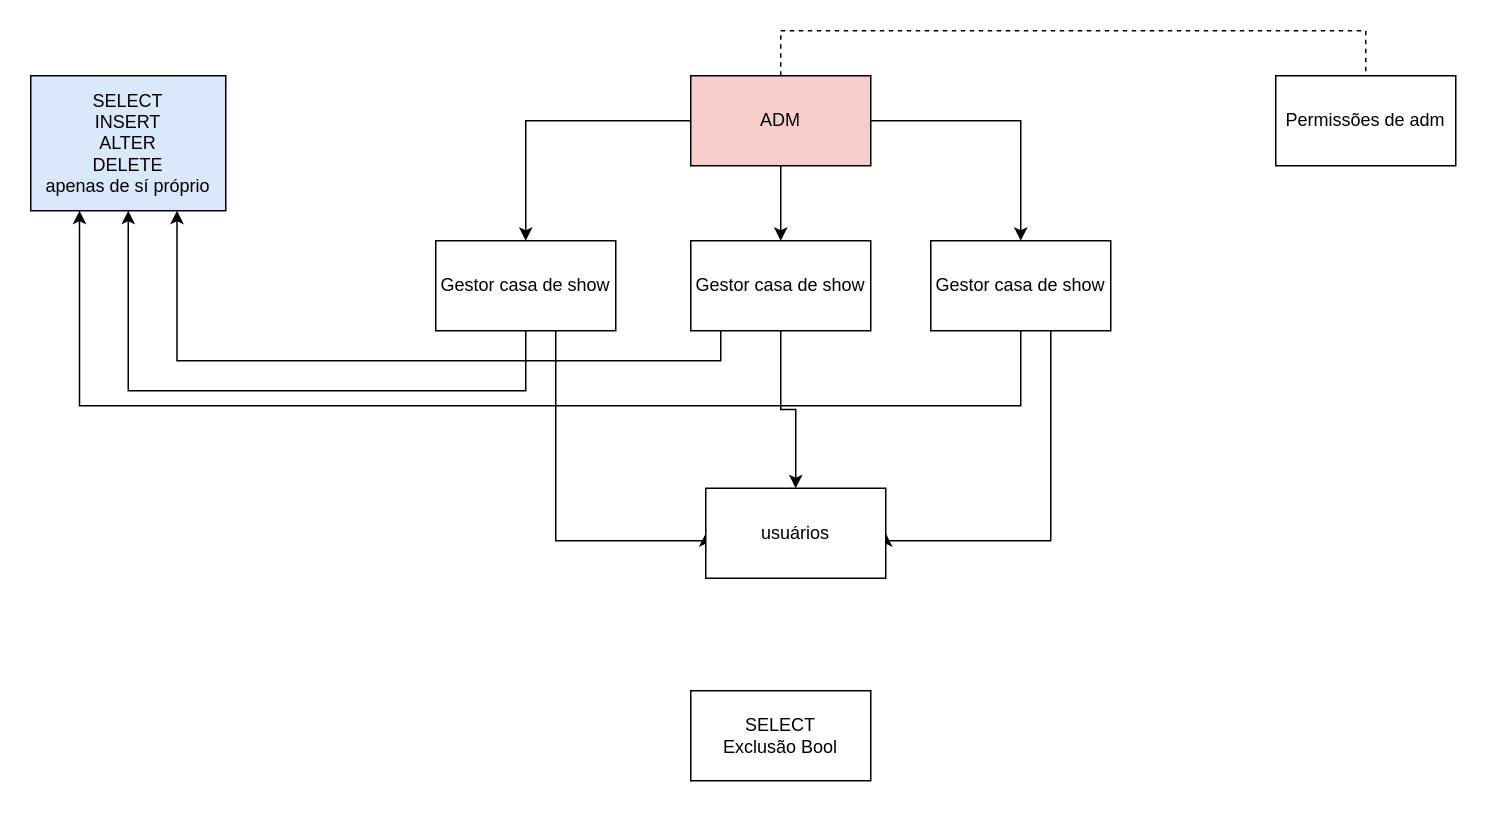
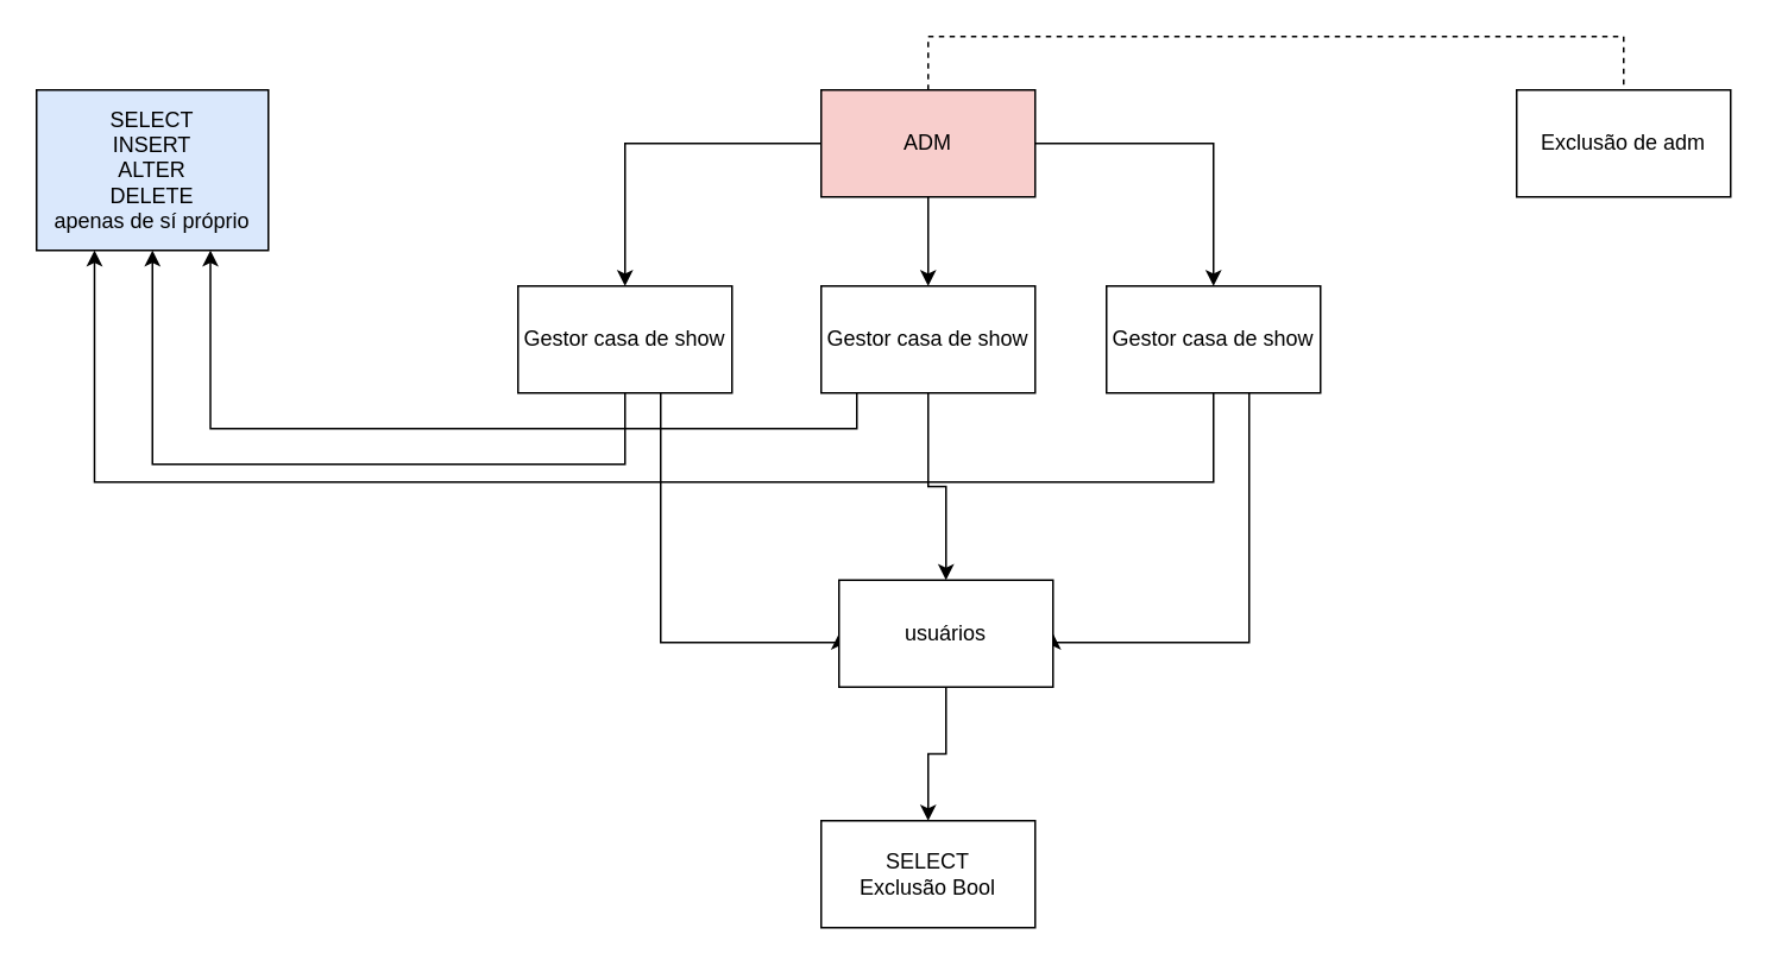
- <mxCell id="16" value="Permissões de adm" style="rounded=0;whiteSpace=wrap;html=1;" vertex="1" parent="1"><mxGeometry x="850" y="50" width="120" height="60" as="geometry" /></mxCell>
+ <mxCell id="16" value="Exclusão de adm" style="rounded=0;whiteSpace=wrap;html=1;" vertex="1" parent="1"><mxGeometry x="850" y="50" width="120" height="60" as="geometry" /></mxCell>
+ <mxCell id="18" style="edgeStyle=orthogonalEdgeStyle;rounded=0;orthogonalLoop=1;jettySize=auto;html=1;" edge="1" parent="1" source="19" target="20"><mxGeometry relative="1" as="geometry"><mxPoint x="520" y="490" as="targetPoint" /></mxGeometry></mxCell>
